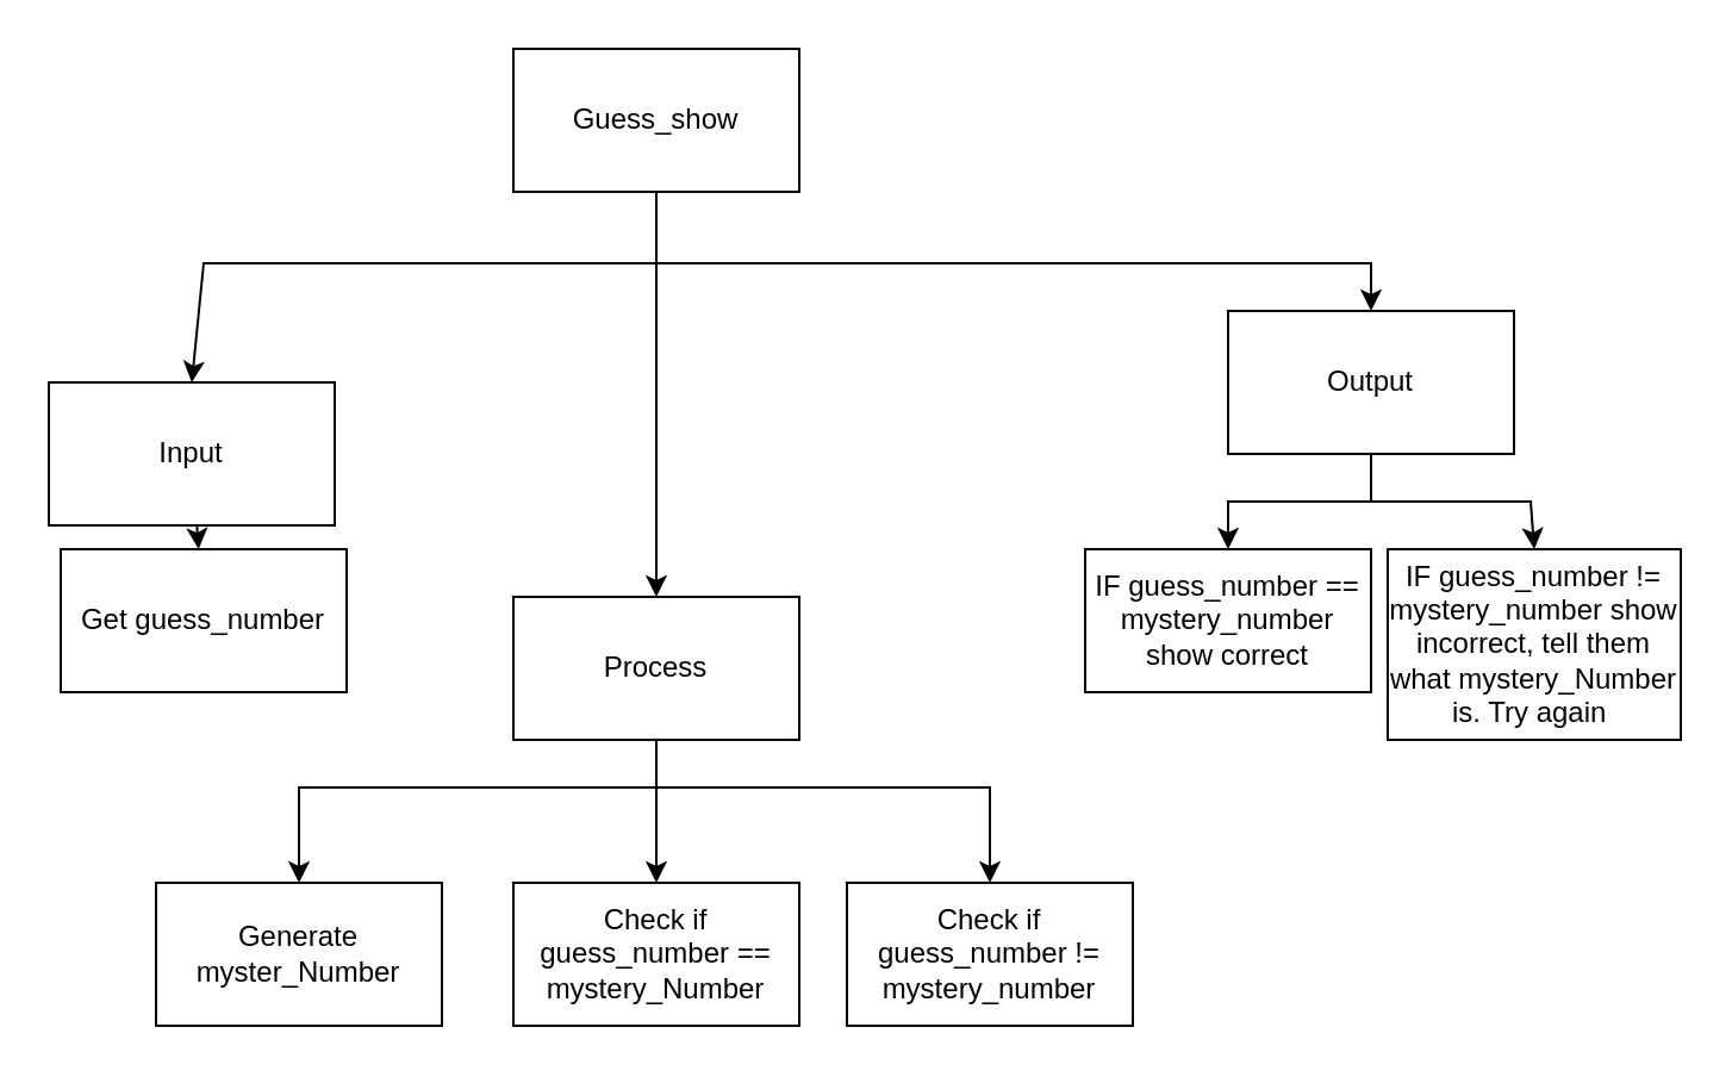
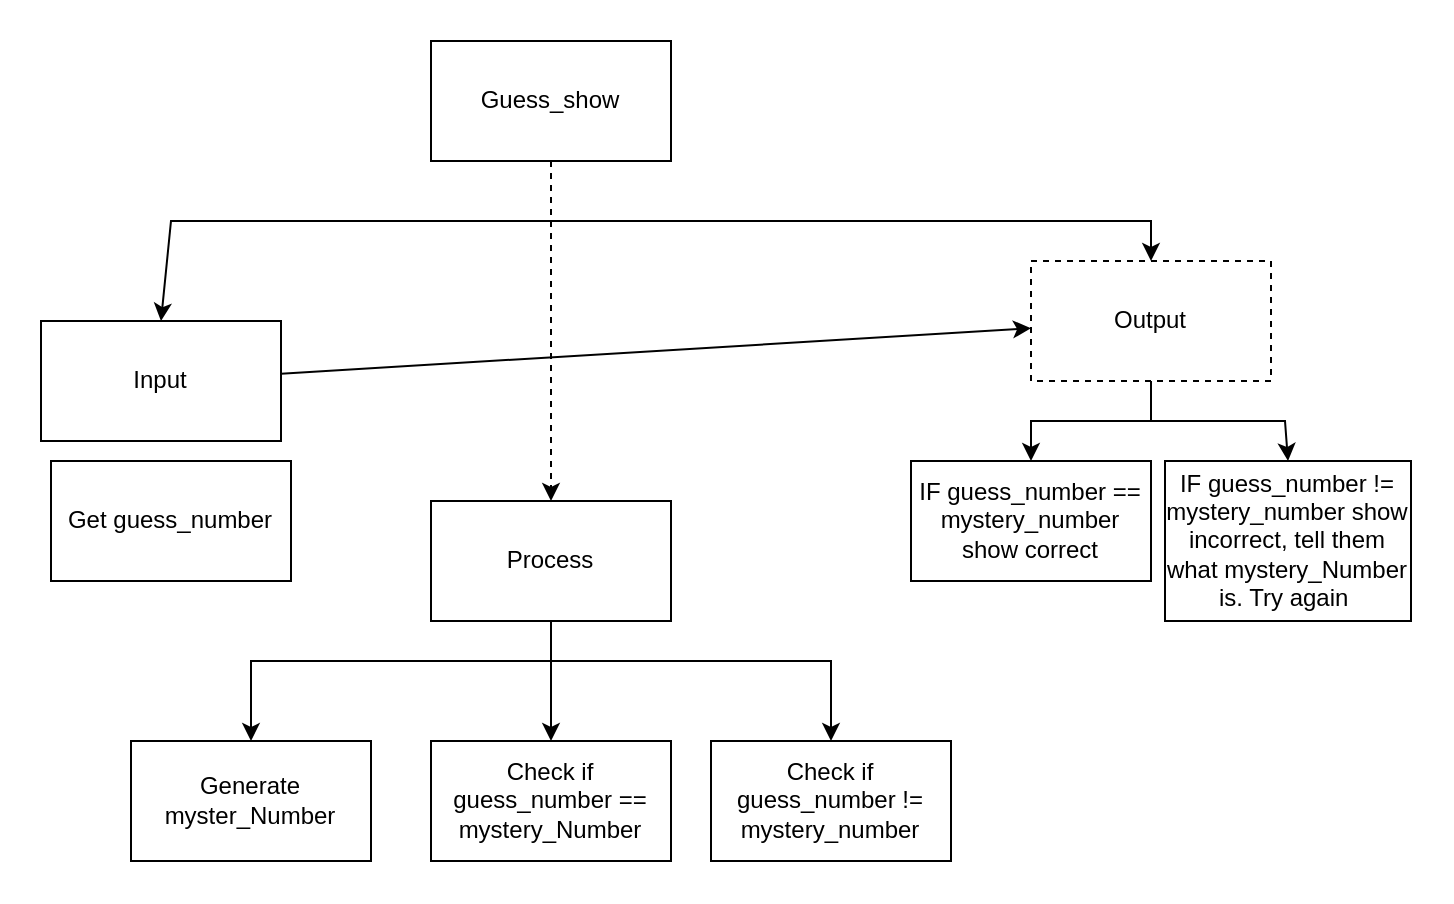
- <mxCell id="14" value="Output" style="rounded=0;whiteSpace=wrap;html=1;" vertex="1" parent="1"><mxGeometry x="515" y="130" width="120" height="60" as="geometry" /></mxCell>
+ <mxCell id="14" value="Output" style="rounded=0;whiteSpace=wrap;html=1;dashed=1;" vertex="1" parent="1"><mxGeometry x="515" y="130" width="120" height="60" as="geometry" /></mxCell>
- <mxCell id="2" style="edgeStyle=none;html=1;exitX=0.5;exitY=1;exitDx=0;exitDy=0;" edge="1" parent="1" source="5" target="11"><mxGeometry relative="1" as="geometry"><Array as="points"><mxPoint x="275" y="110" /></Array></mxGeometry></mxCell>
+ <mxCell id="2" style="edgeStyle=none;html=1;exitX=0.5;exitY=1;exitDx=0;exitDy=0;dashed=1;" edge="1" parent="1" source="5" target="11"><mxGeometry relative="1" as="geometry"><Array as="points"><mxPoint x="275" y="110" /></Array></mxGeometry></mxCell>
- <mxCell id="6" style="edgeStyle=none;rounded=0;html=1;" edge="1" parent="1" source="7" target="15"><mxGeometry relative="1" as="geometry" /></mxCell>
+ <mxCell id="6" style="edgeStyle=none;rounded=0;html=1;" edge="1" parent="1" source="7" target="14"><mxGeometry relative="1" as="geometry" /></mxCell>
